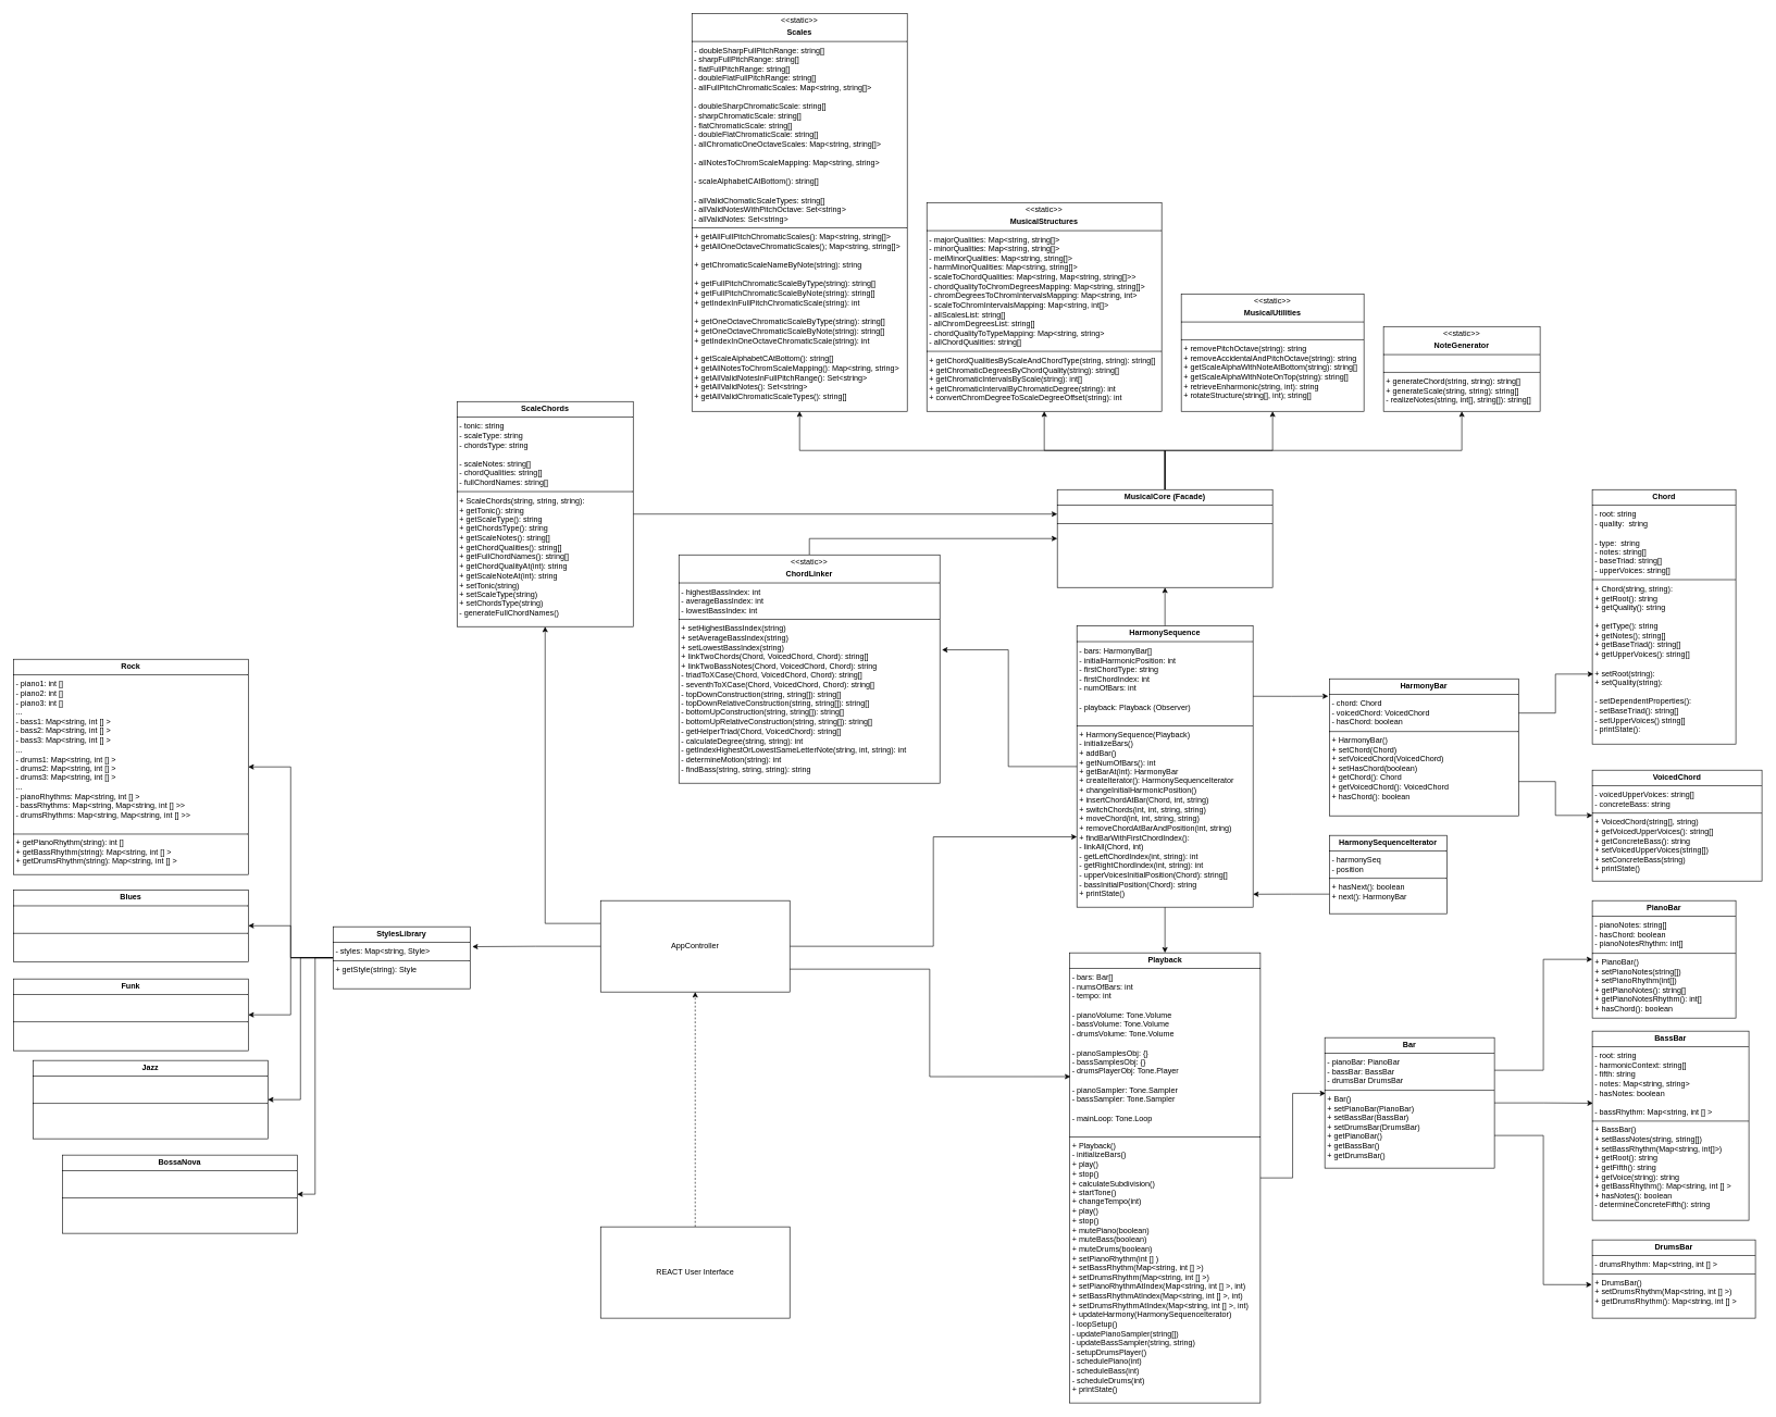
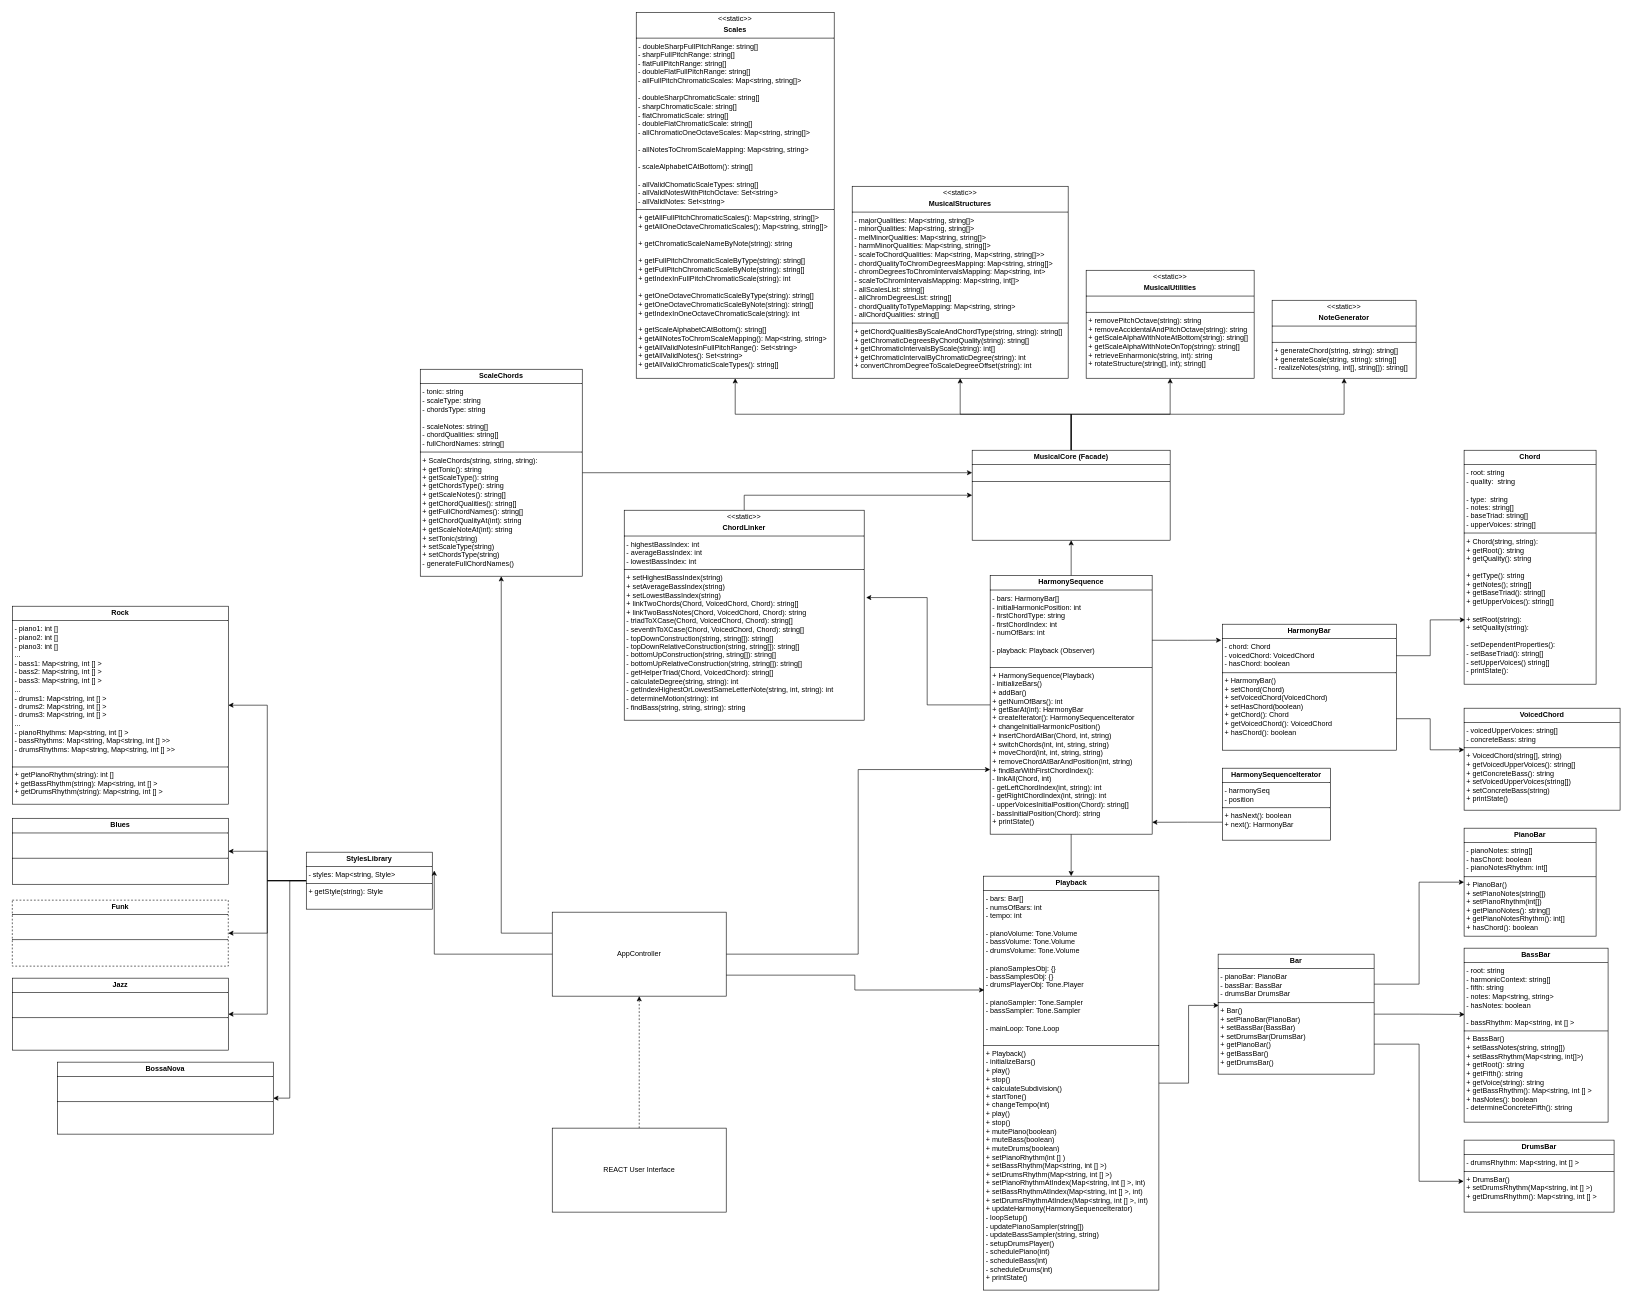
- <mxCell id="24" value="AppController" style="html=1;whiteSpace=wrap;" parent="1" vertex="1"><mxGeometry x="920" y="1380" width="290" height="140" as="geometry" /></mxCell>
+ <mxCell id="24" value="AppController" style="html=1;whiteSpace=wrap;" parent="1" vertex="1"><mxGeometry x="920" y="1520" width="290" height="140" as="geometry" /></mxCell>
- <mxCell id="37" value="&lt;p style=&quot;margin:0px;margin-top:4px;text-align:center;&quot;&gt;&lt;b&gt;Funk&lt;/b&gt;&lt;/p&gt;&lt;hr size=&quot;1&quot; style=&quot;border-style:solid;&quot;&gt;&lt;p style=&quot;margin:0px;margin-left:4px;&quot;&gt;&lt;br&gt;&lt;/p&gt;&lt;p style=&quot;margin:0px;margin-left:4px;&quot;&gt;&lt;br&gt;&lt;/p&gt;&lt;hr size=&quot;1&quot; style=&quot;border-style:solid;&quot;&gt;&lt;p style=&quot;margin:0px;margin-left:4px;&quot;&gt;&lt;br&gt;&lt;/p&gt;" style="verticalAlign=top;align=left;overflow=fill;html=1;whiteSpace=wrap;" parent="1" vertex="1"><mxGeometry x="20" y="1500" width="360" height="110" as="geometry" /></mxCell>
+ <mxCell id="37" value="&lt;p style=&quot;margin:0px;margin-top:4px;text-align:center;&quot;&gt;&lt;b&gt;Funk&lt;/b&gt;&lt;/p&gt;&lt;hr size=&quot;1&quot; style=&quot;border-style:solid;&quot;&gt;&lt;p style=&quot;margin:0px;margin-left:4px;&quot;&gt;&lt;br&gt;&lt;/p&gt;&lt;p style=&quot;margin:0px;margin-left:4px;&quot;&gt;&lt;br&gt;&lt;/p&gt;&lt;hr size=&quot;1&quot; style=&quot;border-style:solid;&quot;&gt;&lt;p style=&quot;margin:0px;margin-left:4px;&quot;&gt;&lt;br&gt;&lt;/p&gt;" style="verticalAlign=top;align=left;overflow=fill;html=1;whiteSpace=wrap;dashed=1;" parent="1" vertex="1"><mxGeometry x="20" y="1500" width="360" height="110" as="geometry" /></mxCell>
- <mxCell id="44" value="&lt;p style=&quot;margin:0px;margin-top:4px;text-align:center;&quot;&gt;&lt;b&gt;Jazz&lt;/b&gt;&lt;/p&gt;&lt;hr size=&quot;1&quot; style=&quot;border-style:solid;&quot;&gt;&lt;p style=&quot;margin:0px;margin-left:4px;&quot;&gt;&lt;br&gt;&lt;/p&gt;&lt;p style=&quot;margin:0px;margin-left:4px;&quot;&gt;&lt;br&gt;&lt;/p&gt;&lt;hr size=&quot;1&quot; style=&quot;border-style:solid;&quot;&gt;&lt;p style=&quot;margin:0px;margin-left:4px;&quot;&gt;&lt;br&gt;&lt;/p&gt;" style="verticalAlign=top;align=left;overflow=fill;html=1;whiteSpace=wrap;" parent="1" vertex="1"><mxGeometry x="50" y="1625" width="360" height="120" as="geometry" /></mxCell>
+ <mxCell id="44" value="&lt;p style=&quot;margin:0px;margin-top:4px;text-align:center;&quot;&gt;&lt;b&gt;Jazz&lt;/b&gt;&lt;/p&gt;&lt;hr size=&quot;1&quot; style=&quot;border-style:solid;&quot;&gt;&lt;p style=&quot;margin:0px;margin-left:4px;&quot;&gt;&lt;br&gt;&lt;/p&gt;&lt;p style=&quot;margin:0px;margin-left:4px;&quot;&gt;&lt;br&gt;&lt;/p&gt;&lt;hr size=&quot;1&quot; style=&quot;border-style:solid;&quot;&gt;&lt;p style=&quot;margin:0px;margin-left:4px;&quot;&gt;&lt;br&gt;&lt;/p&gt;" style="verticalAlign=top;align=left;overflow=fill;html=1;whiteSpace=wrap;" parent="1" vertex="1"><mxGeometry x="20" y="1630" width="360" height="120" as="geometry" /></mxCell>
